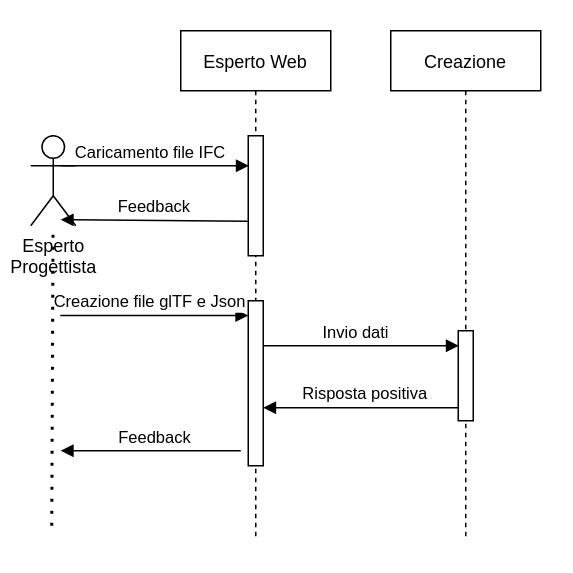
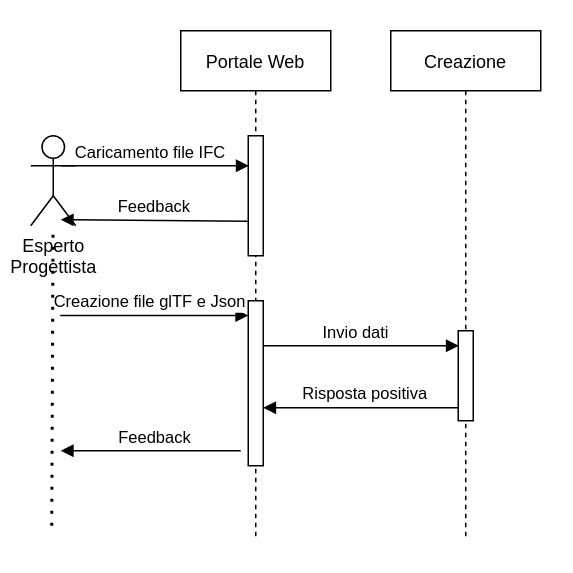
- <mxCell id="2" value="Esperto Web" style="shape=umlLifeline;perimeter=lifelinePerimeter;container=1;collapsible=0;recursiveResize=0;rounded=0;shadow=0;strokeWidth=1;" vertex="1" parent="1"><mxGeometry x="120" y="20" width="100" height="340" as="geometry" /></mxCell>
+ <mxCell id="2" value="Portale Web" style="shape=umlLifeline;perimeter=lifelinePerimeter;container=1;collapsible=0;recursiveResize=0;rounded=0;shadow=0;strokeWidth=1;" vertex="1" parent="1"><mxGeometry x="120" y="20" width="100" height="340" as="geometry" /></mxCell>
